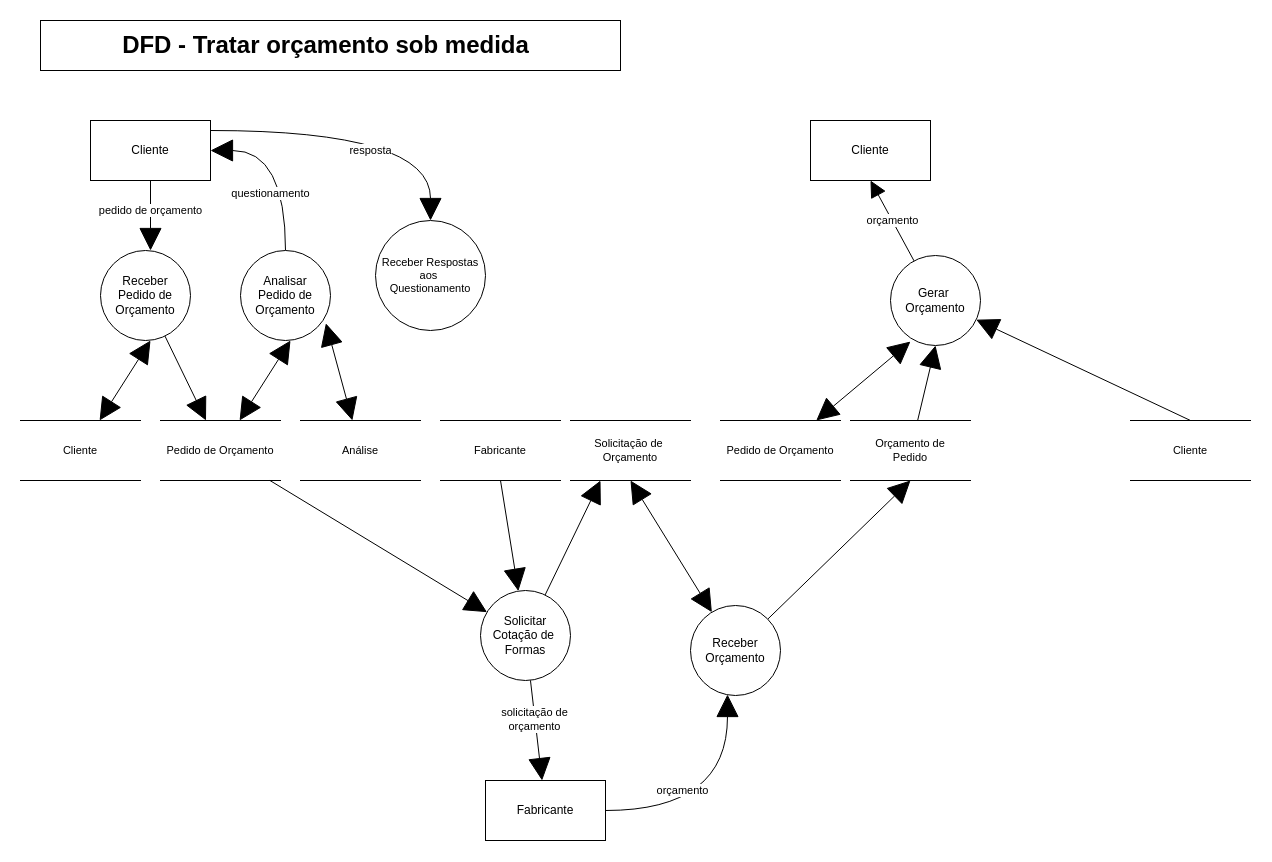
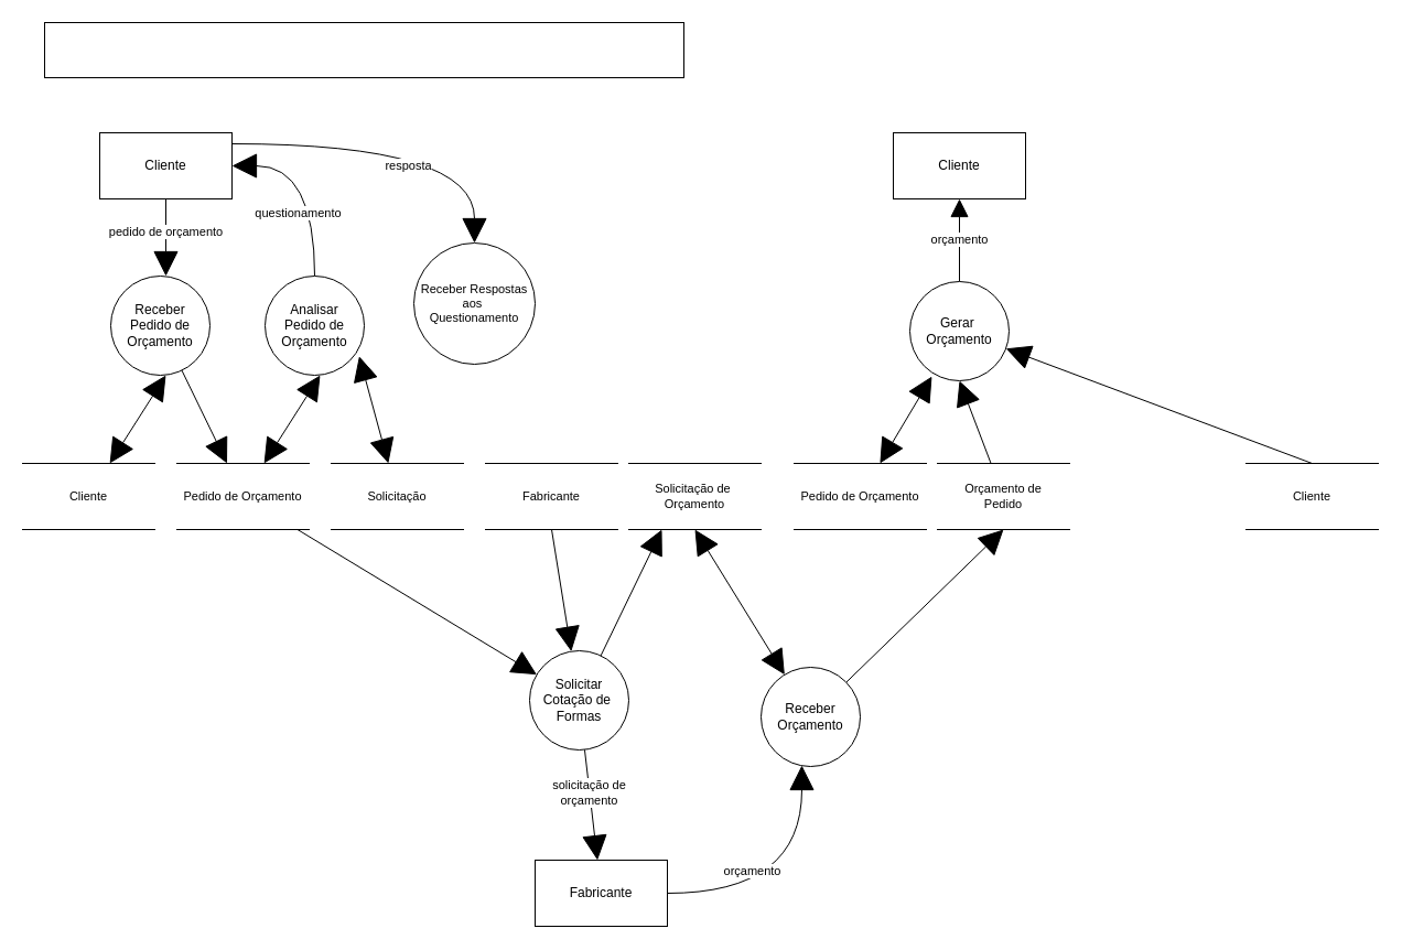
- <mxCell id="39" value="DFD - Tratar orçamento sob medida" style="text;strokeColor=none;fillColor=none;html=1;fontSize=24;fontStyle=1;verticalAlign=middle;align=center;" parent="1" vertex="1"><mxGeometry y="25" width="570" height="40" as="geometry" x="40" /></mxCell>
- <mxCell id="17" value="Gerar&amp;nbsp;&lt;br&gt;Orçamento" style="ellipse;whiteSpace=wrap;html=1;aspect=fixed;" parent="1" vertex="1"><mxGeometry x="890" y="255" width="90" height="90" as="geometry" /></mxCell>
+ <mxCell id="17" value="Gerar&amp;nbsp;&lt;br&gt;Orçamento" style="ellipse;whiteSpace=wrap;html=1;aspect=fixed;" parent="1" vertex="1"><mxGeometry x="825" y="255" width="90" height="90" as="geometry" /></mxCell>
- <mxCell id="13" value="Análise" style="shape=partialRectangle;whiteSpace=wrap;html=1;left=0;right=0;fillColor=none;fontSize=11;" parent="1" vertex="1"><mxGeometry x="300" y="420" width="120" height="60" as="geometry" /></mxCell>
+ <mxCell id="13" value="Solicitação" style="shape=partialRectangle;whiteSpace=wrap;html=1;left=0;right=0;fillColor=none;fontSize=11;" parent="1" vertex="1"><mxGeometry x="300" y="420" width="120" height="60" as="geometry" /></mxCell>
